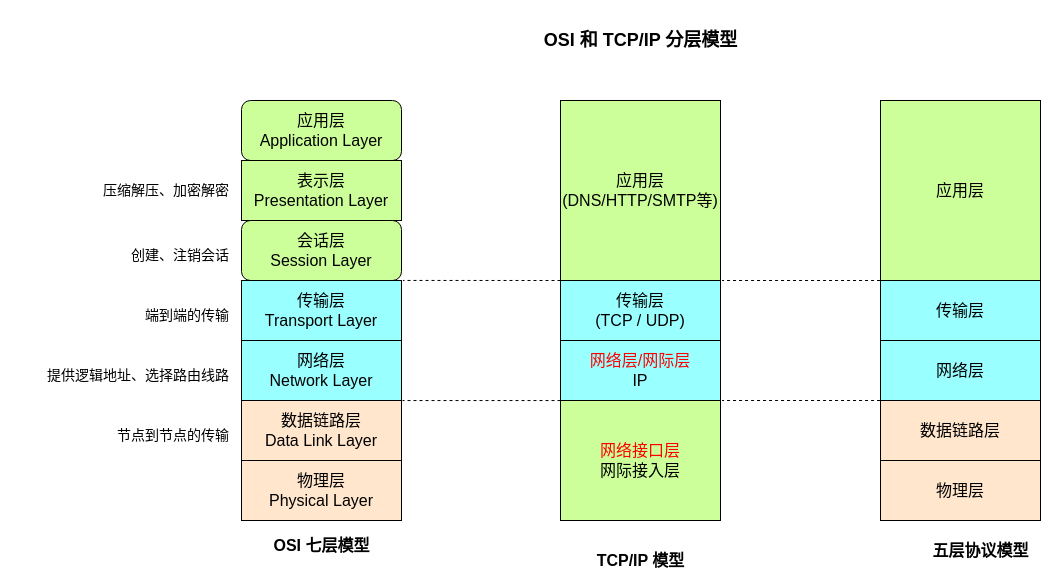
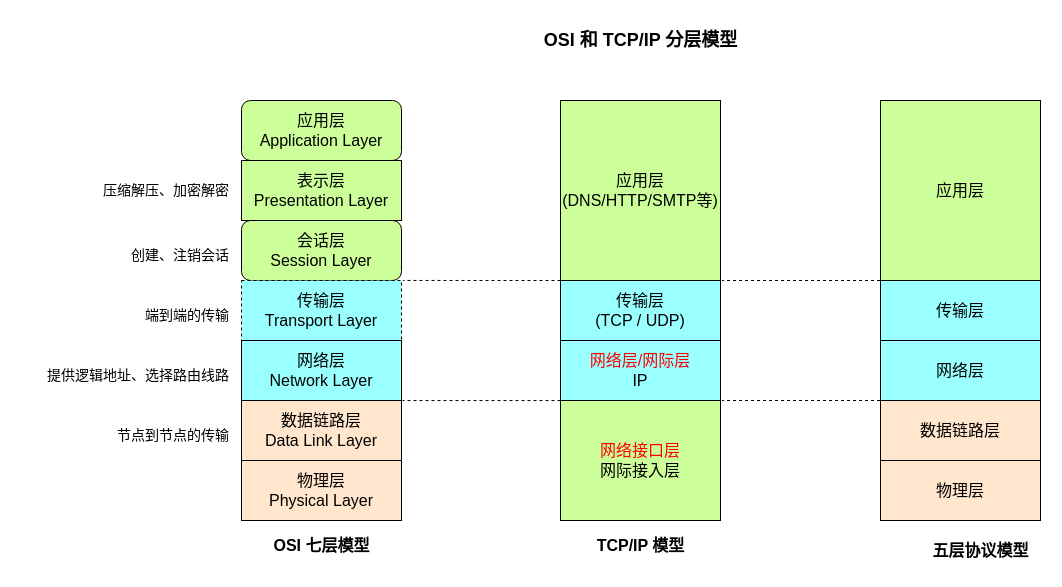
- <mxCell id="5" value="传输层&lt;div&gt;Transport Layer&lt;/div&gt;" style="rounded=0;whiteSpace=wrap;html=1;fontSize=16;fillColor=#99FFFF;" vertex="1" parent="1"><mxGeometry x="241" y="280" width="160" height="60" as="geometry" /></mxCell>
+ <mxCell id="5" value="传输层&lt;div&gt;Transport Layer&lt;/div&gt;" style="rounded=0;whiteSpace=wrap;html=1;fontSize=16;fillColor=#99FFFF;dashed=1;" vertex="1" parent="1"><mxGeometry x="241" y="280" width="160" height="60" as="geometry" /></mxCell>
- <mxCell id="23" value="&lt;font style=&quot;font-size: 16px;&quot;&gt;TCP/IP 模型&lt;/font&gt;" style="text;html=1;align=center;verticalAlign=middle;resizable=0;points=[];autosize=1;strokeColor=none;fillColor=none;fontStyle=1" vertex="1" parent="1"><mxGeometry x="585" y="545" width="110" height="30" as="geometry" /></mxCell>
+ <mxCell id="23" value="&lt;font style=&quot;font-size: 16px;&quot;&gt;TCP/IP 模型&lt;/font&gt;" style="text;html=1;align=center;verticalAlign=middle;resizable=0;points=[];autosize=1;strokeColor=none;fillColor=none;fontStyle=1" vertex="1" parent="1"><mxGeometry x="585" y="530" width="110" height="30" as="geometry" /></mxCell>
